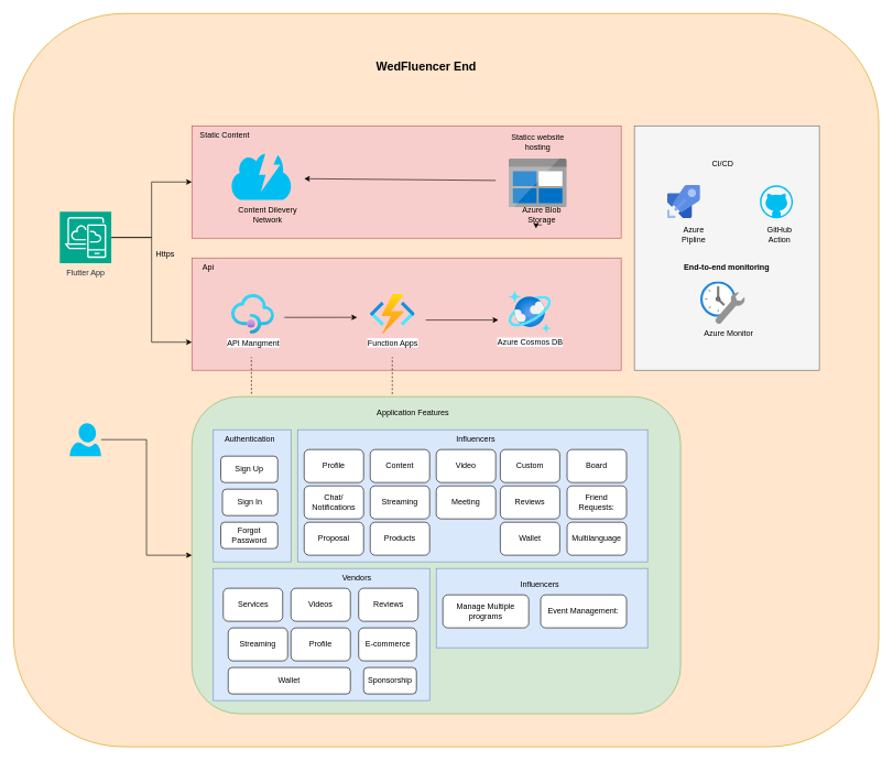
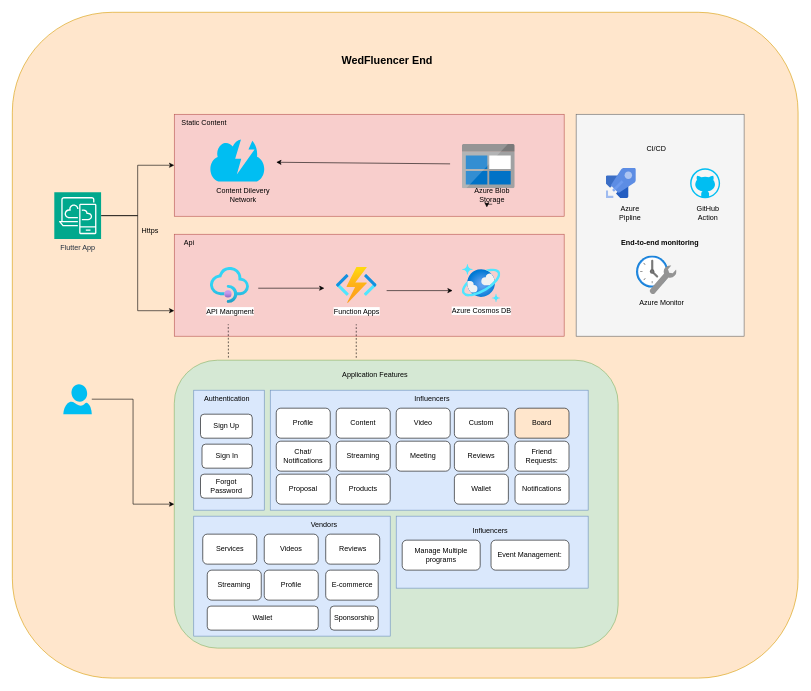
- <mxCell id="18" value="Staticc website hosting&lt;br&gt;" style="text;html=1;strokeColor=none;fillColor=none;align=center;verticalAlign=middle;whiteSpace=wrap;rounded=0;" vertex="1" parent="1"><mxGeometry x="754.05" y="200" width="120" height="30" as="geometry" /></mxCell>
- <mxCell id="49" value="Board" style="rounded=1;whiteSpace=wrap;html=1;" vertex="1" parent="1"><mxGeometry x="858.1" y="680" width="90" height="50" as="geometry" /></mxCell>
+ <mxCell id="49" value="Board" style="rounded=1;whiteSpace=wrap;html=1;fillColor=#ffe6cc;" vertex="1" parent="1"><mxGeometry x="858.1" y="680" width="90" height="50" as="geometry" /></mxCell>
- <mxCell id="51" value="Multilanguage" style="rounded=1;whiteSpace=wrap;html=1;" vertex="1" parent="1"><mxGeometry x="858.1" y="790" width="90" height="50" as="geometry" /></mxCell>
+ <mxCell id="51" value="Notifications" style="rounded=1;whiteSpace=wrap;html=1;" vertex="1" parent="1"><mxGeometry x="858.1" y="790" width="90" height="50" as="geometry" /></mxCell>
